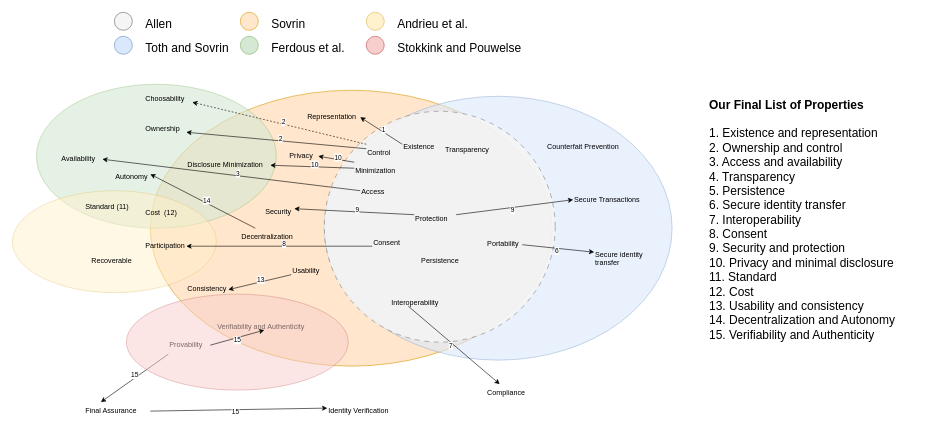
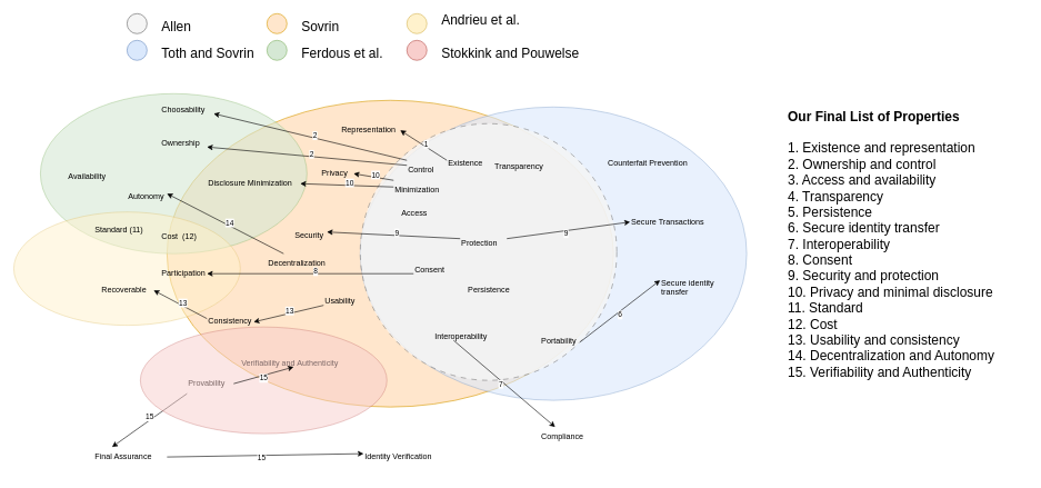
- <mxCell id="81" value="&lt;font style=&quot;font-size: 20px;&quot;&gt;Andrieu et al.&lt;/font&gt;" style="text;whiteSpace=wrap;html=1;" vertex="1" parent="1"><mxGeometry x="660" y="20" width="130" height="40" as="geometry" /></mxCell>
+ <mxCell id="81" value="&lt;font style=&quot;font-size: 20px;&quot;&gt;Andrieu et al.&lt;/font&gt;" style="text;whiteSpace=wrap;html=1;" vertex="1" parent="1"><mxGeometry x="660" y="10" width="130" height="40" as="geometry" /></mxCell>
- <mxCell id="25" value="" style="endArrow=classic;html=1;rounded=0;exitX=0;exitY=0;exitDx=0;exitDy=0;entryX=1;entryY=0.5;entryDx=0;entryDy=0;dashed=1;" edge="1" parent="1" source="11" target="23"><mxGeometry width="50" height="50" relative="1" as="geometry"><mxPoint x="845" y="280" as="sourcePoint" /><mxPoint x="900" y="210" as="targetPoint" /></mxGeometry></mxCell>
+ <mxCell id="25" value="" style="endArrow=classic;html=1;rounded=0;exitX=0;exitY=0;exitDx=0;exitDy=0;entryX=1;entryY=0.5;entryDx=0;entryDy=0;" edge="1" parent="1" source="11" target="23"><mxGeometry width="50" height="50" relative="1" as="geometry"><mxPoint x="845" y="280" as="sourcePoint" /><mxPoint x="900" y="210" as="targetPoint" /></mxGeometry></mxCell>
- <mxCell id="30" value="" style="endArrow=classic;html=1;rounded=0;entryX=1;entryY=0.5;entryDx=0;entryDy=0;exitX=0;exitY=0.5;exitDx=0;exitDy=0;" edge="1" parent="1" source="12" target="29"><mxGeometry width="50" height="50" relative="1" as="geometry"><mxPoint x="580" y="310" as="sourcePoint" /><mxPoint x="990" y="320" as="targetPoint" /></mxGeometry></mxCell>
- <mxCell id="31" value="3" style="edgeLabel;html=1;align=center;verticalAlign=middle;resizable=0;points=[];" vertex="1" connectable="0" parent="30"><mxGeometry x="-0.043" y="-4" relative="1" as="geometry"><mxPoint as="offset" /></mxGeometry></mxCell>
- <mxCell id="43" value="Secure Transactions" style="text;whiteSpace=wrap;html=1;" vertex="1" parent="1"><mxGeometry x="955" y="317.5" width="120" height="20" as="geometry" /></mxCell>
+ <mxCell id="43" value="Secure Transactions" style="text;whiteSpace=wrap;html=1;" vertex="1" parent="1"><mxGeometry x="945" y="317.5" width="120" height="20" as="geometry" /></mxCell>
- <mxCell id="15" value="Portability &amp;nbsp;" style="text;whiteSpace=wrap;html=1;" vertex="1" parent="1"><mxGeometry x="810" y="392.5" width="60" height="20" as="geometry" /></mxCell>
+ <mxCell id="15" value="Portability &amp;nbsp;" style="text;whiteSpace=wrap;html=1;" vertex="1" parent="1"><mxGeometry x="810" y="497.5" width="60" height="20" as="geometry" /></mxCell>
+ <mxCell id="57" value="" style="endArrow=classic;html=1;rounded=0;entryX=1;entryY=0.5;entryDx=0;entryDy=0;exitX=0;exitY=0.5;exitDx=0;exitDy=0;" edge="1" parent="1" source="53" target="54"><mxGeometry width="50" height="50" relative="1" as="geometry"><mxPoint x="1085" y="460" as="sourcePoint" /><mxPoint x="1170" y="505" as="targetPoint" /></mxGeometry></mxCell>
+ <mxCell id="58" value="13" style="edgeLabel;html=1;align=center;verticalAlign=middle;resizable=0;points=[];" vertex="1" connectable="0" parent="57"><mxGeometry x="-0.043" y="-4" relative="1" as="geometry"><mxPoint as="offset" /></mxGeometry></mxCell>
